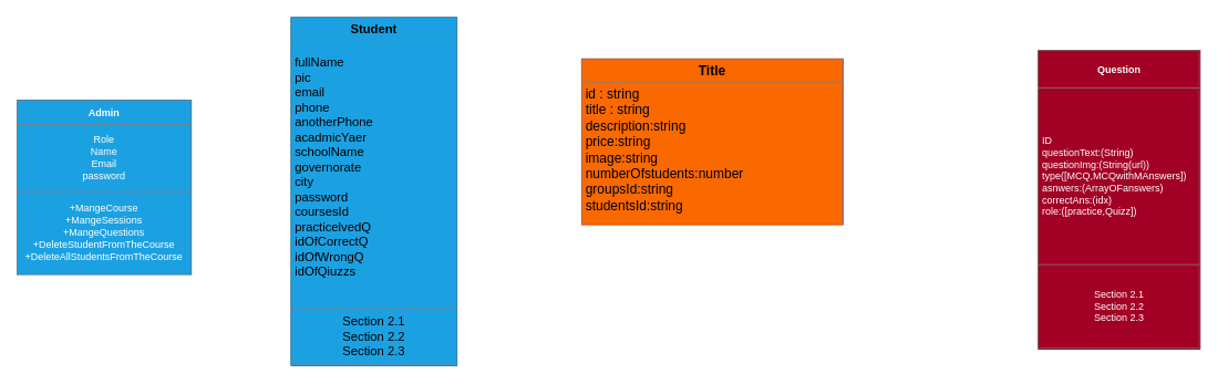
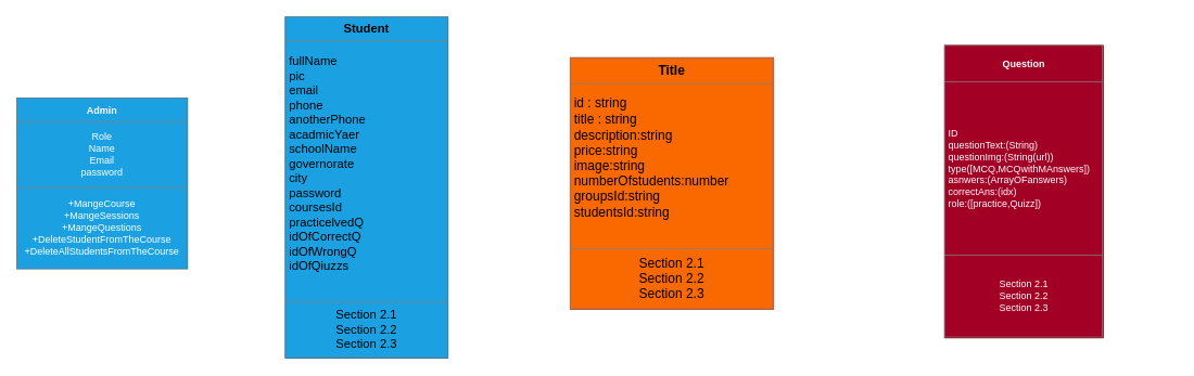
- <mxCell id="5" value="&lt;table border=&quot;1&quot; width=&quot;100%&quot; height=&quot;100%&quot; cellpadding=&quot;4&quot; style=&quot;width: 100%; height: 100%; border-collapse: collapse; font-size: 16px;&quot;&gt;&lt;tbody&gt;&lt;tr&gt;&lt;th align=&quot;center&quot;&gt;&lt;b&gt;Title&lt;/b&gt;&lt;/th&gt;&lt;/tr&gt;&lt;tr&gt;&lt;td&gt;id : string&amp;nbsp;&lt;br&gt;title : string&amp;nbsp;&lt;br&gt;description:string&lt;br&gt;price:string&lt;br&gt;image:string&amp;nbsp;&lt;br&gt;numberOfstudents:number&lt;br&gt;groupsId:string&lt;br&gt;studentsId:string&lt;br&gt;&lt;br&gt;&lt;/td&gt;&lt;/tr&gt;&lt;tr&gt;&lt;td align=&quot;center&quot;&gt;Section 2.1&lt;br&gt;Section 2.2&lt;br&gt;Section 2.3&lt;/td&gt;&lt;/tr&gt;&lt;/tbody&gt;&lt;/table&gt;" style="text;html=1;whiteSpace=wrap;strokeColor=#C73500;fillColor=#fa6800;overflow=fill;fontSize=15;fontColor=#000000;" vertex="1" parent="1"><mxGeometry x="700" y="70" width="315" height="200" as="geometry" /></mxCell>
+ <mxCell id="5" value="&lt;table border=&quot;1&quot; width=&quot;100%&quot; height=&quot;100%&quot; cellpadding=&quot;4&quot; style=&quot;width: 100%; height: 100%; border-collapse: collapse; font-size: 16px;&quot;&gt;&lt;tbody&gt;&lt;tr&gt;&lt;th align=&quot;center&quot;&gt;&lt;b&gt;Title&lt;/b&gt;&lt;/th&gt;&lt;/tr&gt;&lt;tr&gt;&lt;td&gt;id : string&amp;nbsp;&lt;br&gt;title : string&amp;nbsp;&lt;br&gt;description:string&lt;br&gt;price:string&lt;br&gt;image:string&amp;nbsp;&lt;br&gt;numberOfstudents:number&lt;br&gt;groupsId:string&lt;br&gt;studentsId:string&lt;br&gt;&lt;br&gt;&lt;/td&gt;&lt;/tr&gt;&lt;tr&gt;&lt;td align=&quot;center&quot;&gt;Section 2.1&lt;br&gt;Section 2.2&lt;br&gt;Section 2.3&lt;/td&gt;&lt;/tr&gt;&lt;/tbody&gt;&lt;/table&gt;" style="text;html=1;whiteSpace=wrap;strokeColor=#C73500;fillColor=#fa6800;overflow=fill;fontSize=15;fontColor=#000000;" vertex="1" parent="1"><mxGeometry x="700" y="70" width="250" height="310" as="geometry" /></mxCell>
- <mxCell id="4" value="&lt;table border=&quot;1&quot; width=&quot;100%&quot; height=&quot;100%&quot; cellpadding=&quot;4&quot; style=&quot;width:100%;height:100%;border-collapse:collapse;&quot;&gt;&lt;tbody&gt;&lt;tr&gt;&lt;th align=&quot;center&quot;&gt;&lt;b&gt;Question&lt;/b&gt;&lt;/th&gt;&lt;/tr&gt;&lt;tr&gt;&lt;td&gt;ID&lt;br&gt;questionText:(String)&lt;br&gt;questionImg:(String(url))&lt;br&gt;type([MCQ,MCQwithMAnswers])&lt;br&gt;asnwers:(ArrayOFanswers)&lt;br&gt;correctAns:(idx)&lt;br&gt;role:([practice,Quizz])&lt;/td&gt;&lt;/tr&gt;&lt;tr&gt;&lt;td align=&quot;center&quot;&gt;Section 2.1&lt;br&gt;Section 2.2&lt;br&gt;Section 2.3&lt;/td&gt;&lt;/tr&gt;&lt;/tbody&gt;&lt;/table&gt;" style="text;html=1;whiteSpace=wrap;strokeColor=#6F0000;fillColor=#a20025;overflow=fill;fontColor=#ffffff;" vertex="1" parent="1"><mxGeometry x="1250" y="60" width="195" height="360" as="geometry" /></mxCell>
+ <mxCell id="4" value="&lt;table border=&quot;1&quot; width=&quot;100%&quot; height=&quot;100%&quot; cellpadding=&quot;4&quot; style=&quot;width:100%;height:100%;border-collapse:collapse;&quot;&gt;&lt;tbody&gt;&lt;tr&gt;&lt;th align=&quot;center&quot;&gt;&lt;b&gt;Question&lt;/b&gt;&lt;/th&gt;&lt;/tr&gt;&lt;tr&gt;&lt;td&gt;ID&lt;br&gt;questionText:(String)&lt;br&gt;questionImg:(String(url))&lt;br&gt;type([MCQ,MCQwithMAnswers])&lt;br&gt;asnwers:(ArrayOFanswers)&lt;br&gt;correctAns:(idx)&lt;br&gt;role:([practice,Quizz])&lt;/td&gt;&lt;/tr&gt;&lt;tr&gt;&lt;td align=&quot;center&quot;&gt;Section 2.1&lt;br&gt;Section 2.2&lt;br&gt;Section 2.3&lt;/td&gt;&lt;/tr&gt;&lt;/tbody&gt;&lt;/table&gt;" style="text;html=1;whiteSpace=wrap;strokeColor=#6F0000;fillColor=#a20025;overflow=fill;fontColor=#ffffff;" vertex="1" parent="1"><mxGeometry x="1160" y="55" width="195" height="360" as="geometry" /></mxCell>
